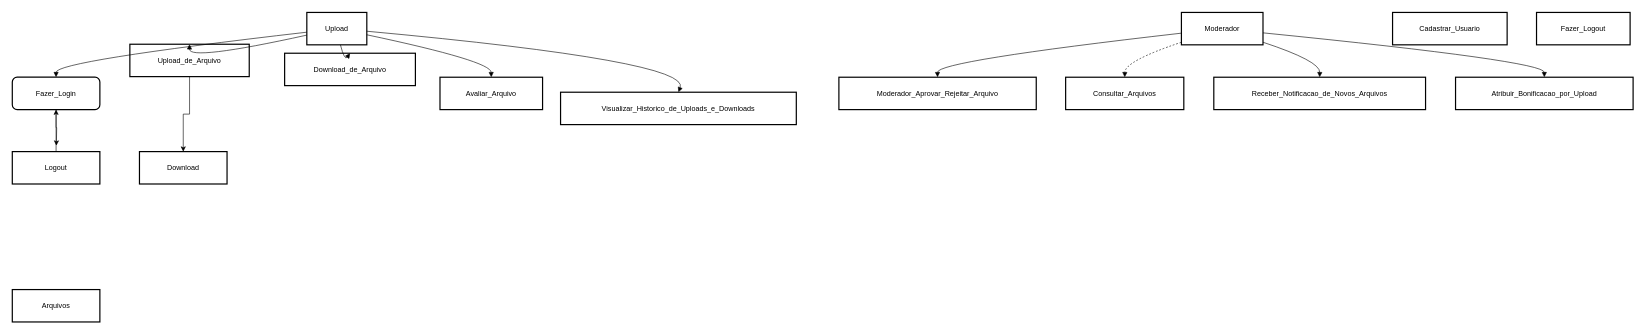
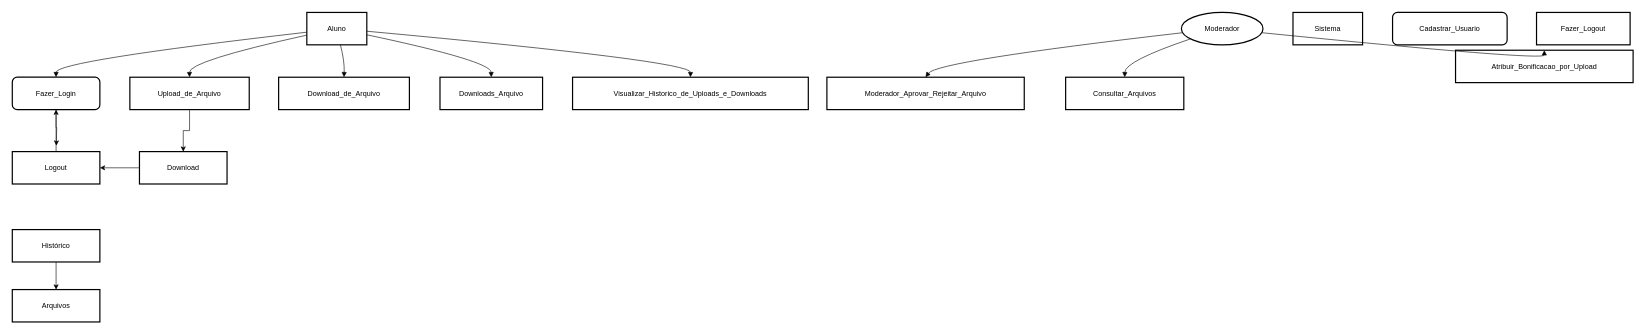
- <mxCell id="2" value="Upload" style="whiteSpace=wrap;strokeWidth=2;" parent="1" vertex="1"><mxGeometry x="511" y="20" width="100" height="54" as="geometry" /></mxCell>
+ <mxCell id="2" value="Aluno" style="whiteSpace=wrap;strokeWidth=2;" parent="1" vertex="1"><mxGeometry x="511" y="20" width="100" height="54" as="geometry" /></mxCell>
- <mxCell id="3" value="Moderador" style="whiteSpace=wrap;strokeWidth=2;" parent="1" vertex="1"><mxGeometry x="1969" y="20" width="136" height="54" as="geometry" /></mxCell>
+ <mxCell id="3" value="Moderador" style="ellipse;whiteSpace=wrap;strokeWidth=2;" parent="1" vertex="1"><mxGeometry x="1969" y="20" width="136" height="54" as="geometry" /></mxCell>
+ <mxCell id="4" value="Sistema" style="whiteSpace=wrap;strokeWidth=2;" parent="1" vertex="1"><mxGeometry x="2155" y="20" width="116" height="54" as="geometry" /></mxCell>
- <mxCell id="5" value="Cadastrar_Usuario" style="whiteSpace=wrap;strokeWidth=2;" parent="1" vertex="1"><mxGeometry x="2321" y="20" width="191" height="54" as="geometry" /></mxCell>
+ <mxCell id="5" value="Cadastrar_Usuario" style="whiteSpace=wrap;strokeWidth=2;rounded=1;" parent="1" vertex="1"><mxGeometry x="2321" y="20" width="191" height="54" as="geometry" /></mxCell>
- <mxCell id="25" value="" style="curved=1;startArrow=none;endArrow=block;exitX=1;exitY=0.92;entryX=0.5;entryY=0;" parent="1" source="3" target="16" edge="1"><mxGeometry relative="1" as="geometry"><Array as="points"><mxPoint x="2200" y="101" /></Array></mxGeometry></mxCell>
- <mxCell id="24" value="" style="curved=1;startArrow=none;endArrow=block;exitX=0;exitY=0.92;entryX=0.5;entryY=0;dashed=1;" parent="1" source="3" target="15" edge="1"><mxGeometry relative="1" as="geometry"><Array as="points"><mxPoint x="1875" y="101" /></Array></mxGeometry></mxCell>
+ <mxCell id="24" value="" style="curved=1;startArrow=none;endArrow=block;exitX=0;exitY=0.92;entryX=0.5;entryY=0;" parent="1" source="3" target="15" edge="1"><mxGeometry relative="1" as="geometry"><Array as="points"><mxPoint x="1875" y="101" /></Array></mxGeometry></mxCell>
- <mxCell id="10" value="Upload_de_Arquivo" style="whiteSpace=wrap;strokeWidth=2;" parent="1" vertex="1"><mxGeometry x="216" y="73" width="199" height="54" as="geometry" /></mxCell>
+ <mxCell id="10" value="Upload_de_Arquivo" style="whiteSpace=wrap;strokeWidth=2;" parent="1" vertex="1"><mxGeometry x="216" y="128" width="199" height="54" as="geometry" /></mxCell>
- <mxCell id="11" value="Download_de_Arquivo" style="whiteSpace=wrap;strokeWidth=2;" parent="1" vertex="1"><mxGeometry x="474" y="88" width="218" height="54" as="geometry" /></mxCell>
+ <mxCell id="11" value="Download_de_Arquivo" style="whiteSpace=wrap;strokeWidth=2;" parent="1" vertex="1"><mxGeometry x="464" y="128" width="218" height="54" as="geometry" /></mxCell>
- <mxCell id="12" value="Avaliar_Arquivo" style="whiteSpace=wrap;strokeWidth=2;" parent="1" vertex="1"><mxGeometry x="733" y="128" width="171" height="54" as="geometry" /></mxCell>
+ <mxCell id="12" value="Downloads_Arquivo" style="whiteSpace=wrap;strokeWidth=2;" parent="1" vertex="1"><mxGeometry x="733" y="128" width="171" height="54" as="geometry" /></mxCell>
- <mxCell id="14" value="Moderador_Aprovar_Rejeitar_Arquivo" style="whiteSpace=wrap;strokeWidth=2;" parent="1" vertex="1"><mxGeometry x="1398" y="128" width="329" height="54" as="geometry" /></mxCell>
+ <mxCell id="14" value="Moderador_Aprovar_Rejeitar_Arquivo" style="whiteSpace=wrap;strokeWidth=2;" parent="1" vertex="1"><mxGeometry x="1378" y="128" width="329" height="54" as="geometry" /></mxCell>
- <mxCell id="16" value="Receber_Notificacao_de_Novos_Arquivos" style="whiteSpace=wrap;strokeWidth=2;" parent="1" vertex="1"><mxGeometry x="2023" y="128" width="353" height="54" as="geometry" /></mxCell>
- <mxCell id="17" value="Atribuir_Bonificacao_por_Upload" style="whiteSpace=wrap;strokeWidth=2;" parent="1" vertex="1"><mxGeometry x="2426" y="128" width="296" height="54" as="geometry" /></mxCell>
+ <mxCell id="17" value="Atribuir_Bonificacao_por_Upload" style="whiteSpace=wrap;strokeWidth=2;" parent="1" vertex="1"><mxGeometry x="2426" y="83" width="296" height="54" as="geometry" /></mxCell>
- <mxCell id="13" value="Visualizar_Historico_de_Uploads_e_Downloads" style="whiteSpace=wrap;strokeWidth=2;" parent="1" vertex="1"><mxGeometry x="934" y="153" width="393" height="54" as="geometry" /></mxCell>
+ <mxCell id="13" value="Visualizar_Historico_de_Uploads_e_Downloads" style="whiteSpace=wrap;strokeWidth=2;" parent="1" vertex="1"><mxGeometry x="954" y="128" width="393" height="54" as="geometry" /></mxCell>
+ <mxCell id="29" value="" style="edgeStyle=orthogonalEdgeStyle;rounded=0;orthogonalLoop=1;jettySize=auto;html=1;" edge="1" parent="1" source="30" target="28"><mxGeometry relative="1" as="geometry" /></mxCell>
+ <mxCell id="32" value="Histórico" style="whiteSpace=wrap;strokeWidth=2;" vertex="1" parent="1"><mxGeometry x="20" y="382" width="146" height="54" as="geometry" /></mxCell>
+ <mxCell id="31" value="" style="edgeStyle=orthogonalEdgeStyle;rounded=0;orthogonalLoop=1;jettySize=auto;html=1;" edge="1" parent="1" source="32" target="33"><mxGeometry relative="1" as="geometry" /></mxCell>
